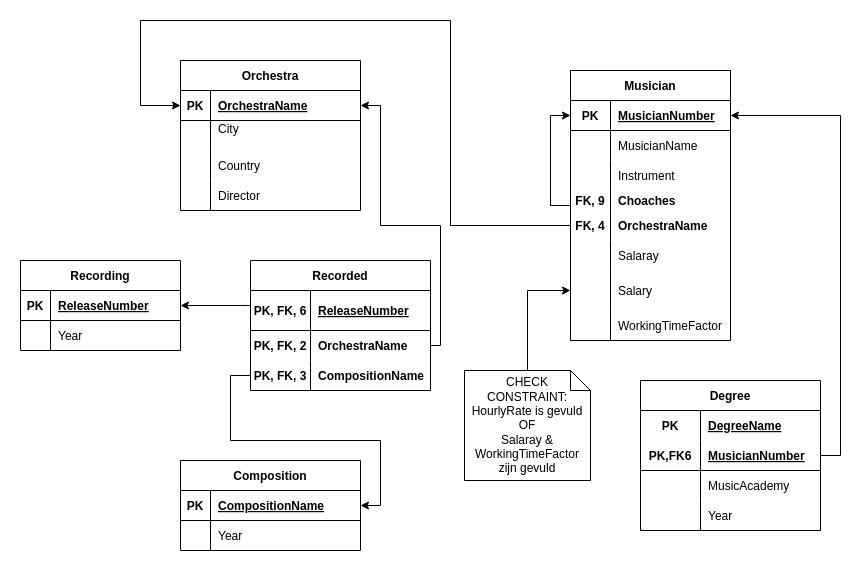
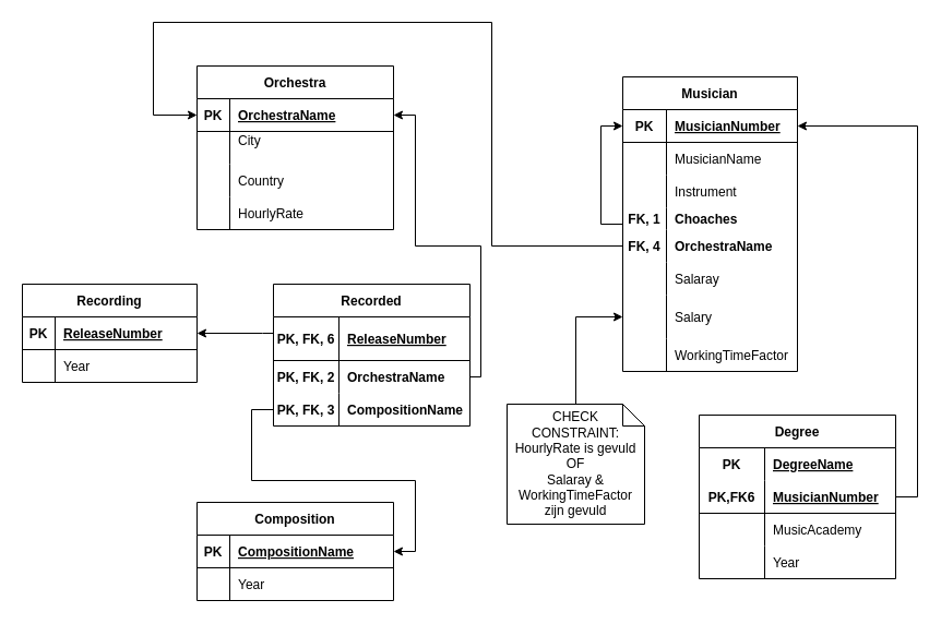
- <mxCell id="40" value="Director" style="shape=partialRectangle;connectable=0;fillColor=none;top=0;left=0;bottom=0;right=0;align=left;spacingLeft=6;overflow=hidden;" vertex="1" parent="38"><mxGeometry x="30" width="150" height="30" as="geometry"><mxRectangle width="150" height="30" as="alternateBounds" /></mxGeometry></mxCell>
+ <mxCell id="40" value="HourlyRate" style="shape=partialRectangle;connectable=0;fillColor=none;top=0;left=0;bottom=0;right=0;align=left;spacingLeft=6;overflow=hidden;" vertex="1" parent="38"><mxGeometry x="30" width="150" height="30" as="geometry"><mxRectangle width="150" height="30" as="alternateBounds" /></mxGeometry></mxCell>
- <mxCell id="14" value="FK, 9" style="shape=partialRectangle;connectable=0;fillColor=none;top=0;left=0;bottom=0;right=0;editable=1;overflow=hidden;fontStyle=1" vertex="1" parent="13"><mxGeometry width="40" height="20" as="geometry"><mxRectangle width="40" height="20" as="alternateBounds" /></mxGeometry></mxCell>
+ <mxCell id="14" value="FK, 1" style="shape=partialRectangle;connectable=0;fillColor=none;top=0;left=0;bottom=0;right=0;editable=1;overflow=hidden;fontStyle=1" vertex="1" parent="13"><mxGeometry width="40" height="20" as="geometry"><mxRectangle width="40" height="20" as="alternateBounds" /></mxGeometry></mxCell>
